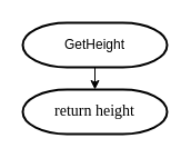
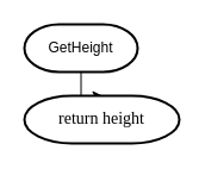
- <mxCell id="3" value="GetHeight" style="strokeWidth=2;html=1;shape=mxgraph.flowchart.terminator;whiteSpace=wrap;" vertex="1" parent="1"><mxGeometry x="20" y="20" width="130" height="40" as="geometry" /></mxCell>
+ <mxCell id="3" value="GetHeight" style="strokeWidth=2;html=1;shape=mxgraph.flowchart.terminator;whiteSpace=wrap;" vertex="1" parent="1"><mxGeometry x="20" y="20" width="95" height="40" as="geometry" /></mxCell>
